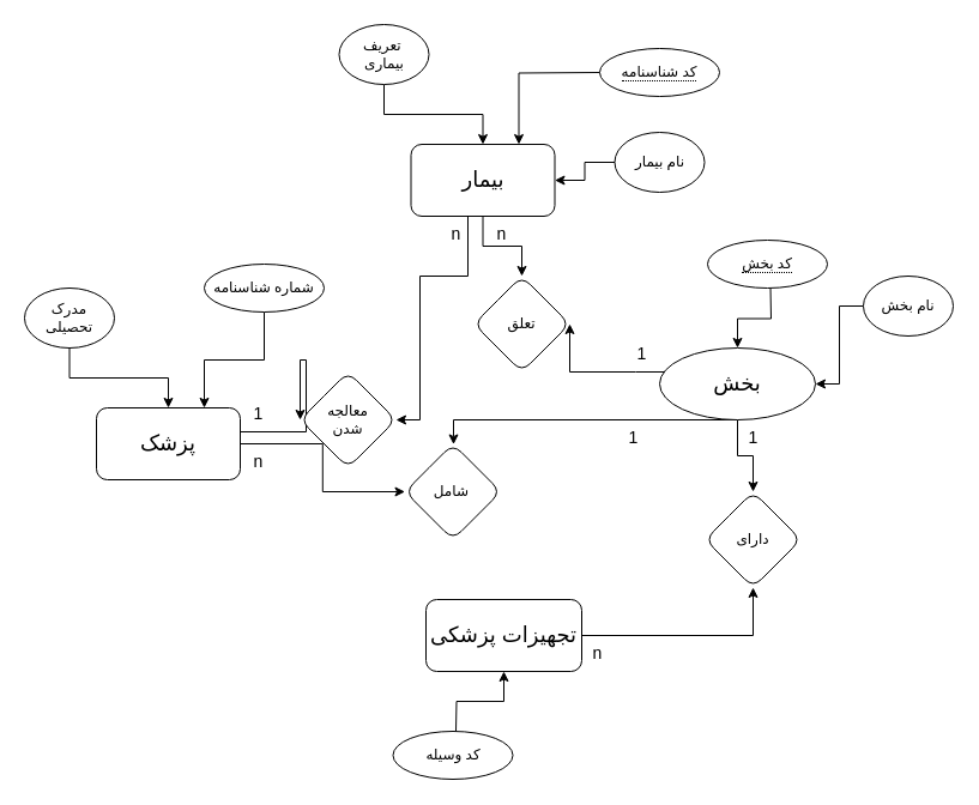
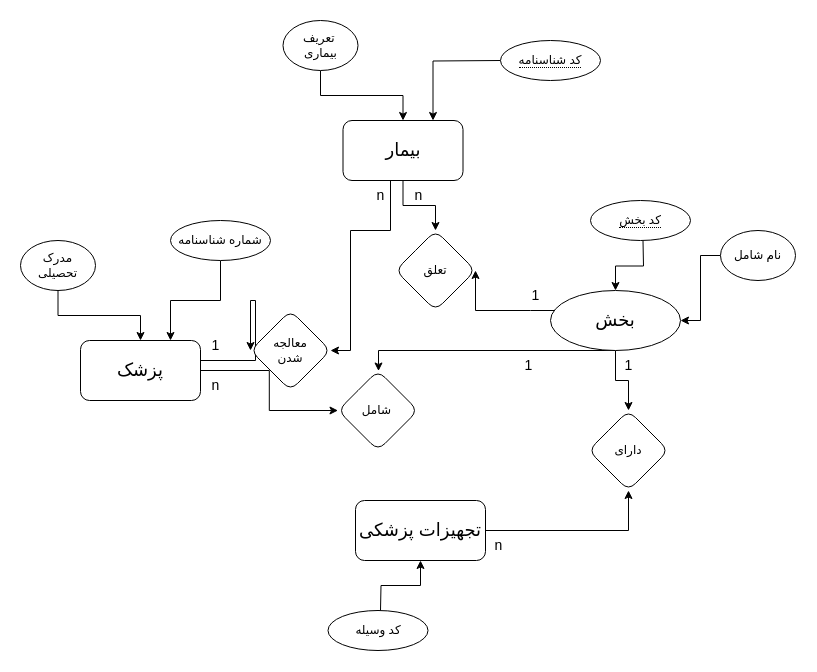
- <mxCell id="9" value="نام بیمار" style="ellipse;whiteSpace=wrap;html=1;" parent="1" vertex="1"><mxGeometry x="512.5" y="110" width="75" height="50" as="geometry" /></mxCell>
- <mxCell id="8" style="edgeStyle=orthogonalEdgeStyle;rounded=0;orthogonalLoop=1;jettySize=auto;html=1;entryX=1;entryY=0.5;entryDx=0;entryDy=0;" parent="1" source="9" target="4" edge="1"><mxGeometry relative="1" as="geometry" /></mxCell>
- <mxCell id="25" value="نام بخش" style="ellipse;whiteSpace=wrap;html=1;" parent="1" vertex="1"><mxGeometry x="720" y="230" width="75" height="50" as="geometry" /></mxCell>
+ <mxCell id="25" value="نام شامل" style="ellipse;whiteSpace=wrap;html=1;" parent="1" vertex="1"><mxGeometry x="720" y="230" width="75" height="50" as="geometry" /></mxCell>
